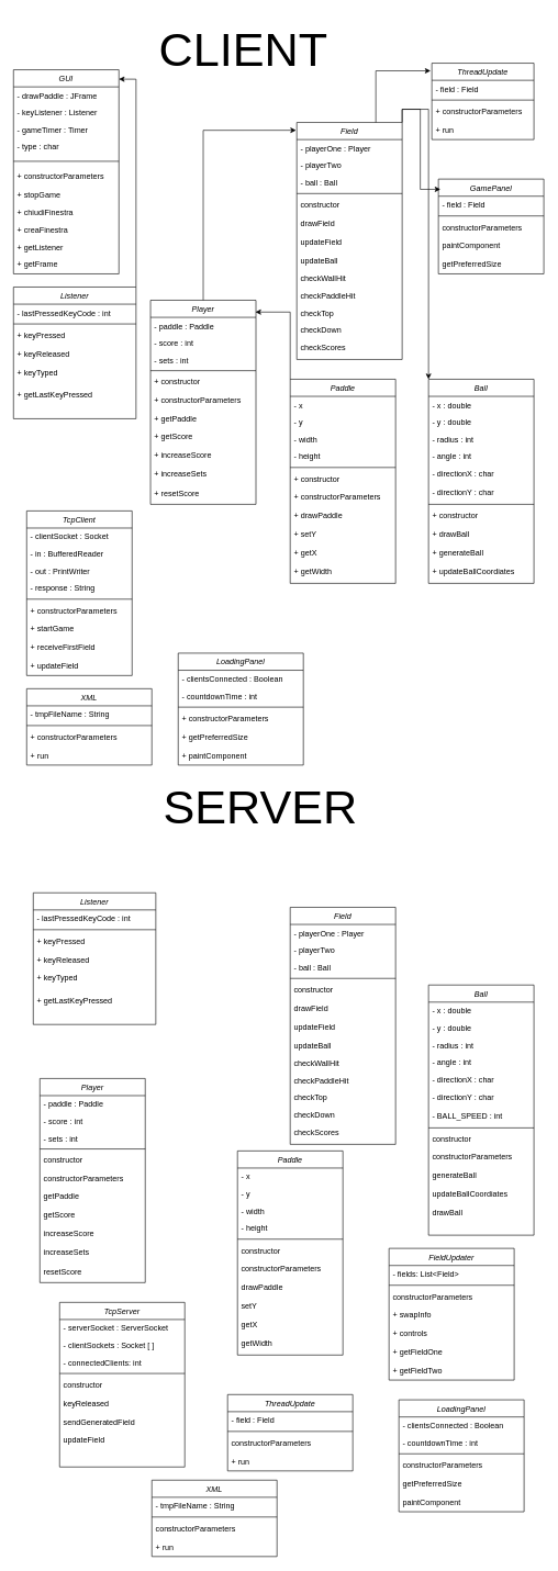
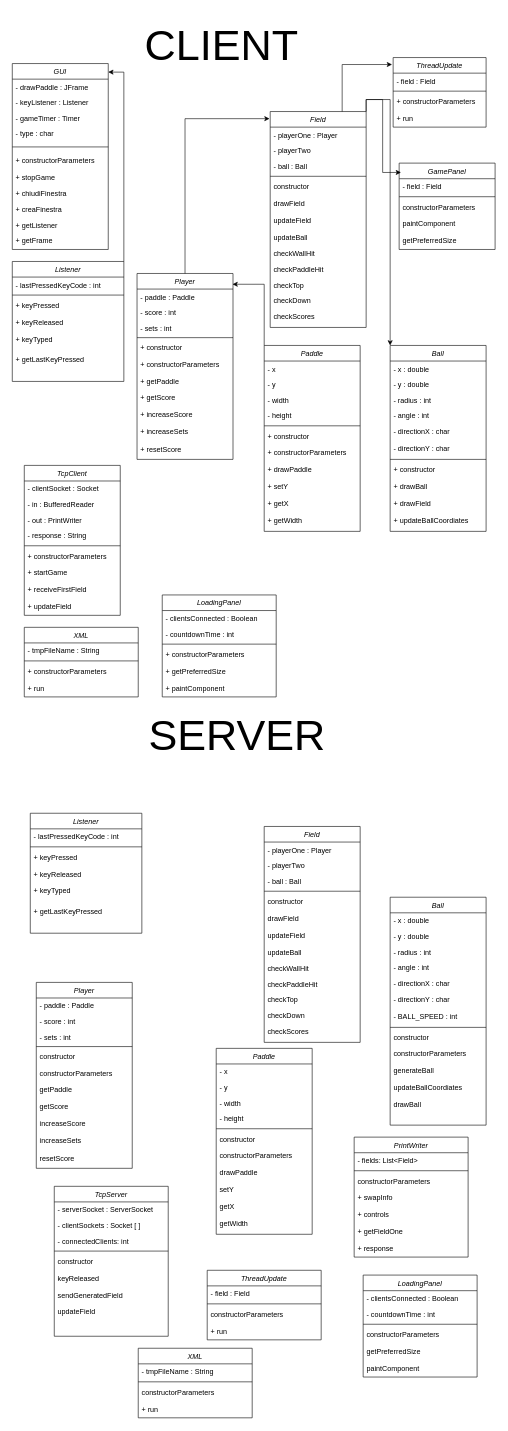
- <mxCell id="12" value="+ generateBall" style="text;align=left;verticalAlign=top;spacingLeft=4;spacingRight=4;overflow=hidden;rotatable=0;points=[[0,0.5],[1,0.5]];portConstraint=eastwest;" parent="2" vertex="1"><mxGeometry y="250" width="160" height="28" as="geometry" /></mxCell>
+ <mxCell id="12" value="+ drawField" style="text;align=left;verticalAlign=top;spacingLeft=4;spacingRight=4;overflow=hidden;rotatable=0;points=[[0,0.5],[1,0.5]];portConstraint=eastwest;" parent="2" vertex="1"><mxGeometry y="250" width="160" height="28" as="geometry" /></mxCell>
- <mxCell id="192" value="FieldUpdater" style="swimlane;fontStyle=2;align=center;verticalAlign=top;childLayout=stackLayout;horizontal=1;startSize=26;horizontalStack=0;resizeParent=1;resizeLast=0;collapsible=1;marginBottom=0;rounded=0;shadow=0;strokeWidth=1;" parent="1" vertex="1"><mxGeometry x="590" y="1895" width="190" height="200" as="geometry"><mxRectangle x="230" y="140" width="160" height="26" as="alternateBounds" /></mxGeometry></mxCell>
+ <mxCell id="192" value="PrintWriter" style="swimlane;fontStyle=2;align=center;verticalAlign=top;childLayout=stackLayout;horizontal=1;startSize=26;horizontalStack=0;resizeParent=1;resizeLast=0;collapsible=1;marginBottom=0;rounded=0;shadow=0;strokeWidth=1;" parent="1" vertex="1"><mxGeometry x="590" y="1895" width="190" height="200" as="geometry"><mxRectangle x="230" y="140" width="160" height="26" as="alternateBounds" /></mxGeometry></mxCell>
- <mxCell id="199" value="+ getFieldTwo" style="text;align=left;verticalAlign=top;spacingLeft=4;spacingRight=4;overflow=hidden;rotatable=0;points=[[0,0.5],[1,0.5]];portConstraint=eastwest;" parent="192" vertex="1"><mxGeometry y="172" width="190" height="28" as="geometry" /></mxCell>
+ <mxCell id="199" value="+ response" style="text;align=left;verticalAlign=top;spacingLeft=4;spacingRight=4;overflow=hidden;rotatable=0;points=[[0,0.5],[1,0.5]];portConstraint=eastwest;" parent="192" vertex="1"><mxGeometry y="172" width="190" height="28" as="geometry" /></mxCell>
